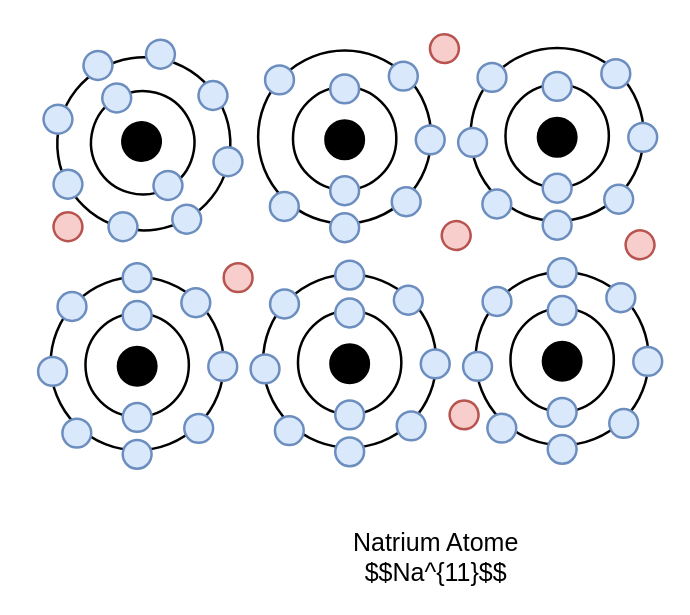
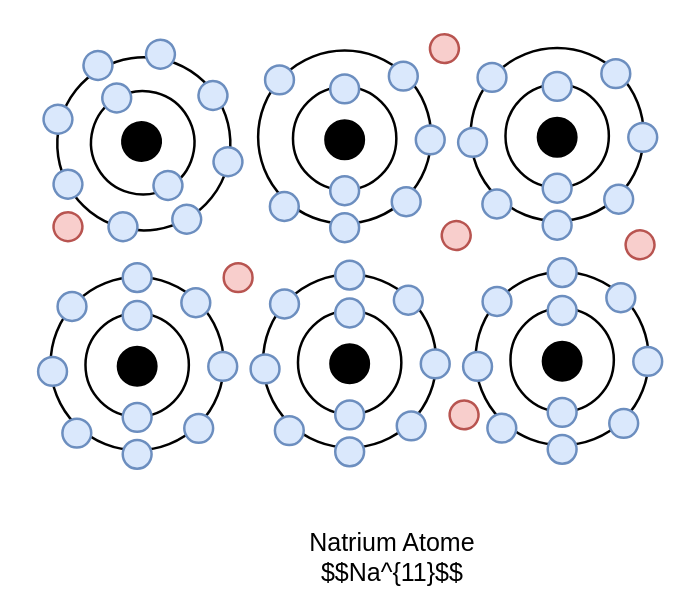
- <mxCell id="17" value="Natrium Atome&lt;br style=&quot;font-size: 20px&quot;&gt;$$Na^{11}$$" style="text;html=1;resizable=0;autosize=1;align=center;verticalAlign=middle;points=[];fillColor=none;strokeColor=none;rounded=0;fontSize=20;" parent="1" vertex="1"><mxGeometry x="273.074" y="419.995" width="150" height="50" as="geometry" /></mxCell>
+ <mxCell id="17" value="Natrium Atome&lt;br style=&quot;font-size: 20px&quot;&gt;$$Na^{11}$$" style="text;html=1;resizable=0;autosize=1;align=center;verticalAlign=middle;points=[];fillColor=none;strokeColor=none;rounded=0;fontSize=20;" parent="1" vertex="1"><mxGeometry x="238.074" y="419.995" width="150" height="50" as="geometry" /></mxCell>
